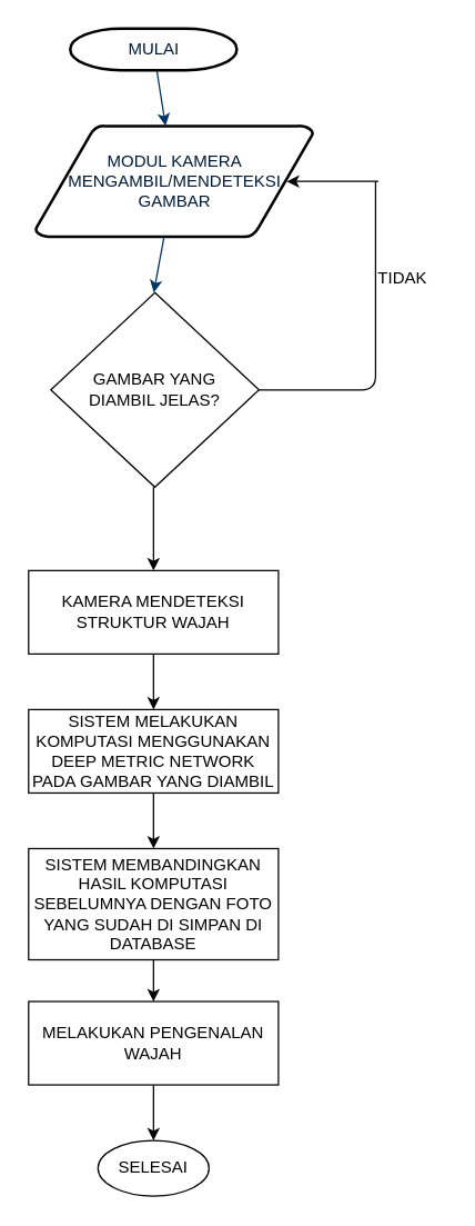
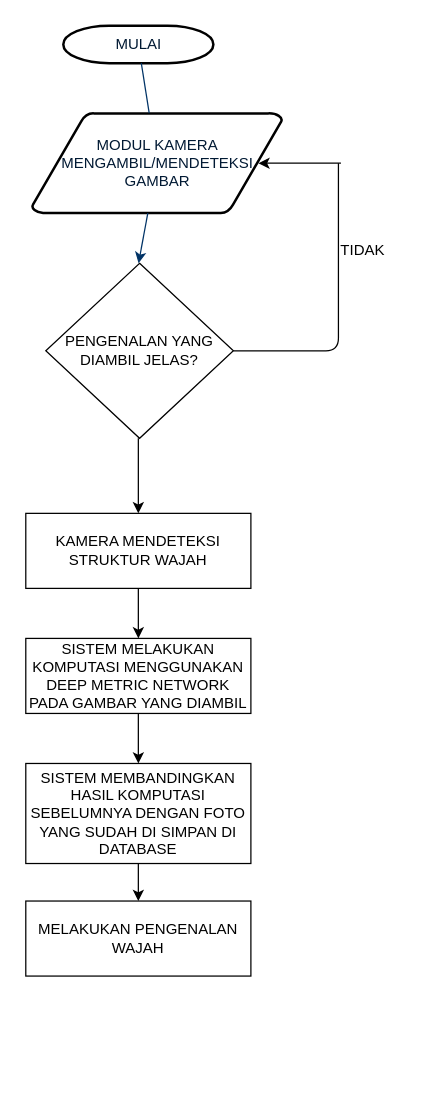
- <mxCell id="4" style="fontColor=#001933;fontStyle=1;strokeColor=#003366;strokeWidth=1;html=1;" parent="1" source="2" target="3" edge="1"><mxGeometry relative="1" as="geometry" /></mxCell>
+ <mxCell id="4" style="fontColor=#001933;fontStyle=1;strokeColor=#003366;strokeWidth=1;html=1;endArrow=none;" parent="1" source="2" target="3" edge="1"><mxGeometry relative="1" as="geometry" /></mxCell>
- <mxCell id="6" value="&lt;div&gt;GAMBAR YANG &lt;br&gt;&lt;/div&gt;&lt;div&gt;DIAMBIL JELAS?&lt;br&gt;&lt;/div&gt;" style="rhombus;whiteSpace=wrap;html=1;" vertex="1" parent="1"><mxGeometry x="36" y="210" width="150" height="140" as="geometry" /></mxCell>
+ <mxCell id="6" value="&lt;div&gt;PENGENALAN YANG &lt;br&gt;&lt;/div&gt;&lt;div&gt;DIAMBIL JELAS?&lt;br&gt;&lt;/div&gt;" style="rhombus;whiteSpace=wrap;html=1;" vertex="1" parent="1"><mxGeometry x="36" y="210" width="150" height="140" as="geometry" /></mxCell>
- <mxCell id="17" style="edgeStyle=orthogonalEdgeStyle;rounded=0;orthogonalLoop=1;jettySize=auto;html=1;exitX=0.5;exitY=1;exitDx=0;exitDy=0;" edge="1" parent="1" source="18" target="19"><mxGeometry relative="1" as="geometry"><mxPoint x="110" y="810" as="targetPoint" /></mxGeometry></mxCell>
- <mxCell id="19" value="SELESAI" style="ellipse;whiteSpace=wrap;html=1;" vertex="1" parent="1"><mxGeometry x="70" y="820" width="80" height="40" as="geometry" /></mxCell>
